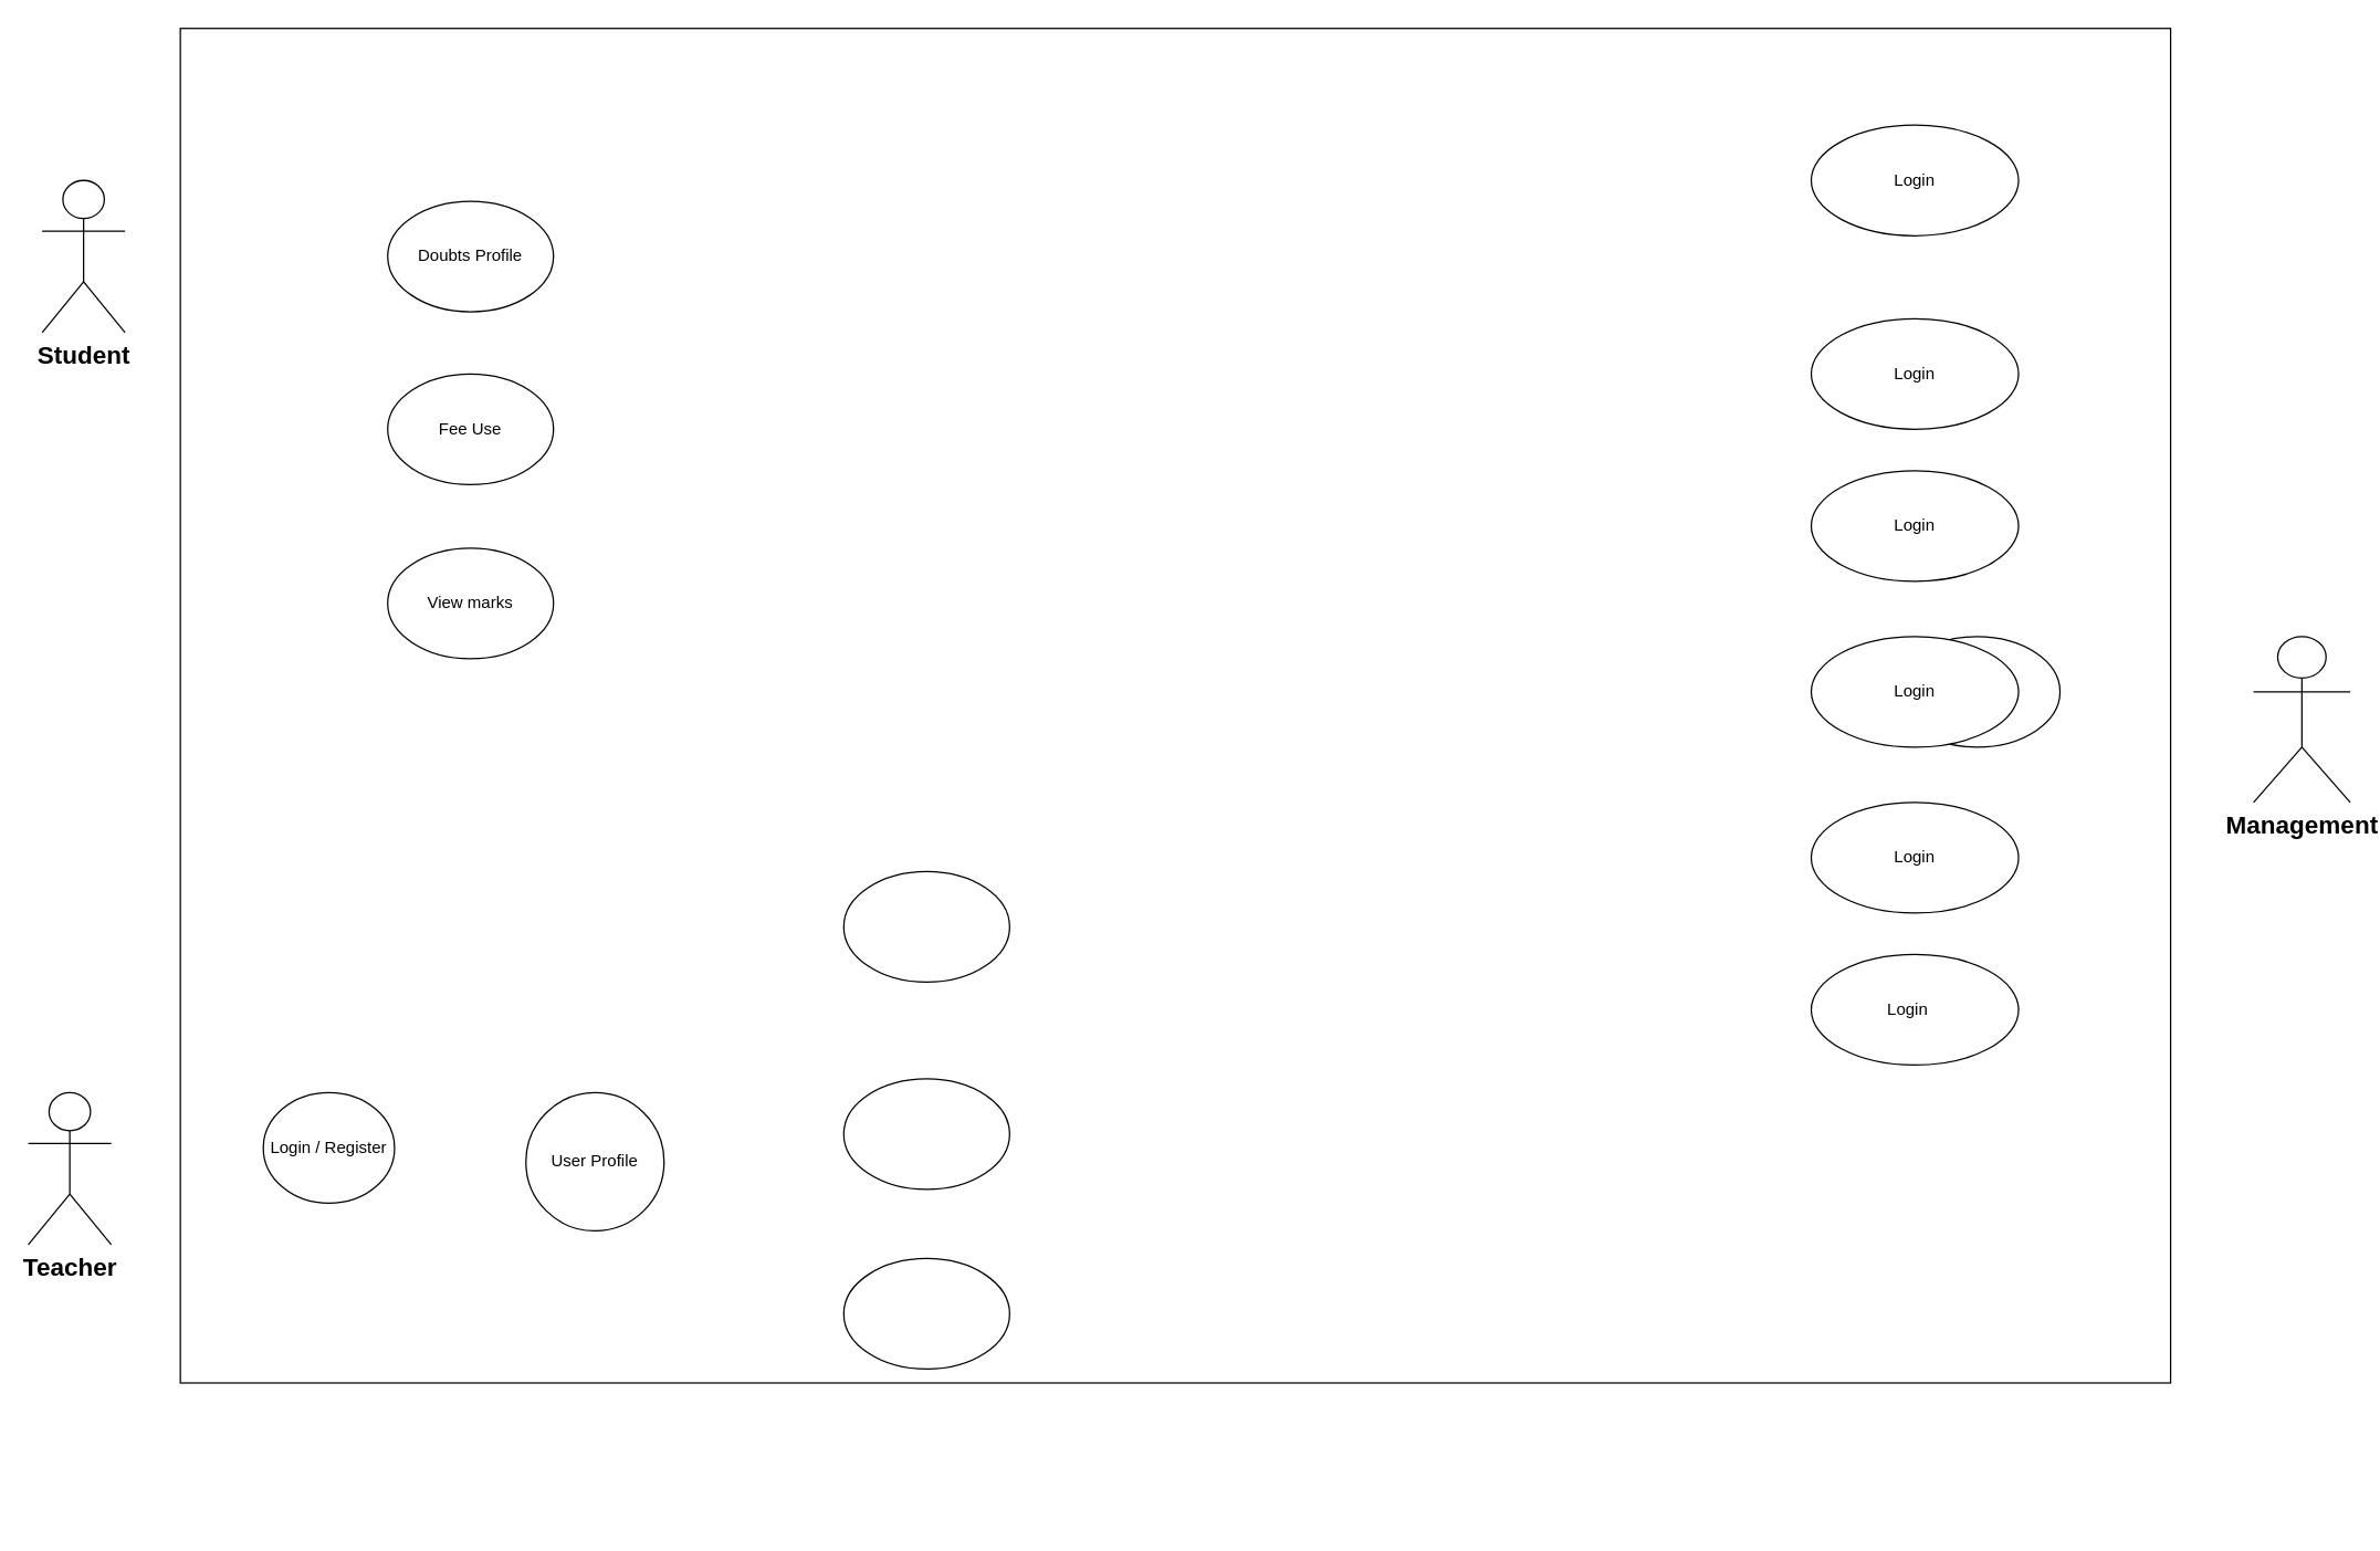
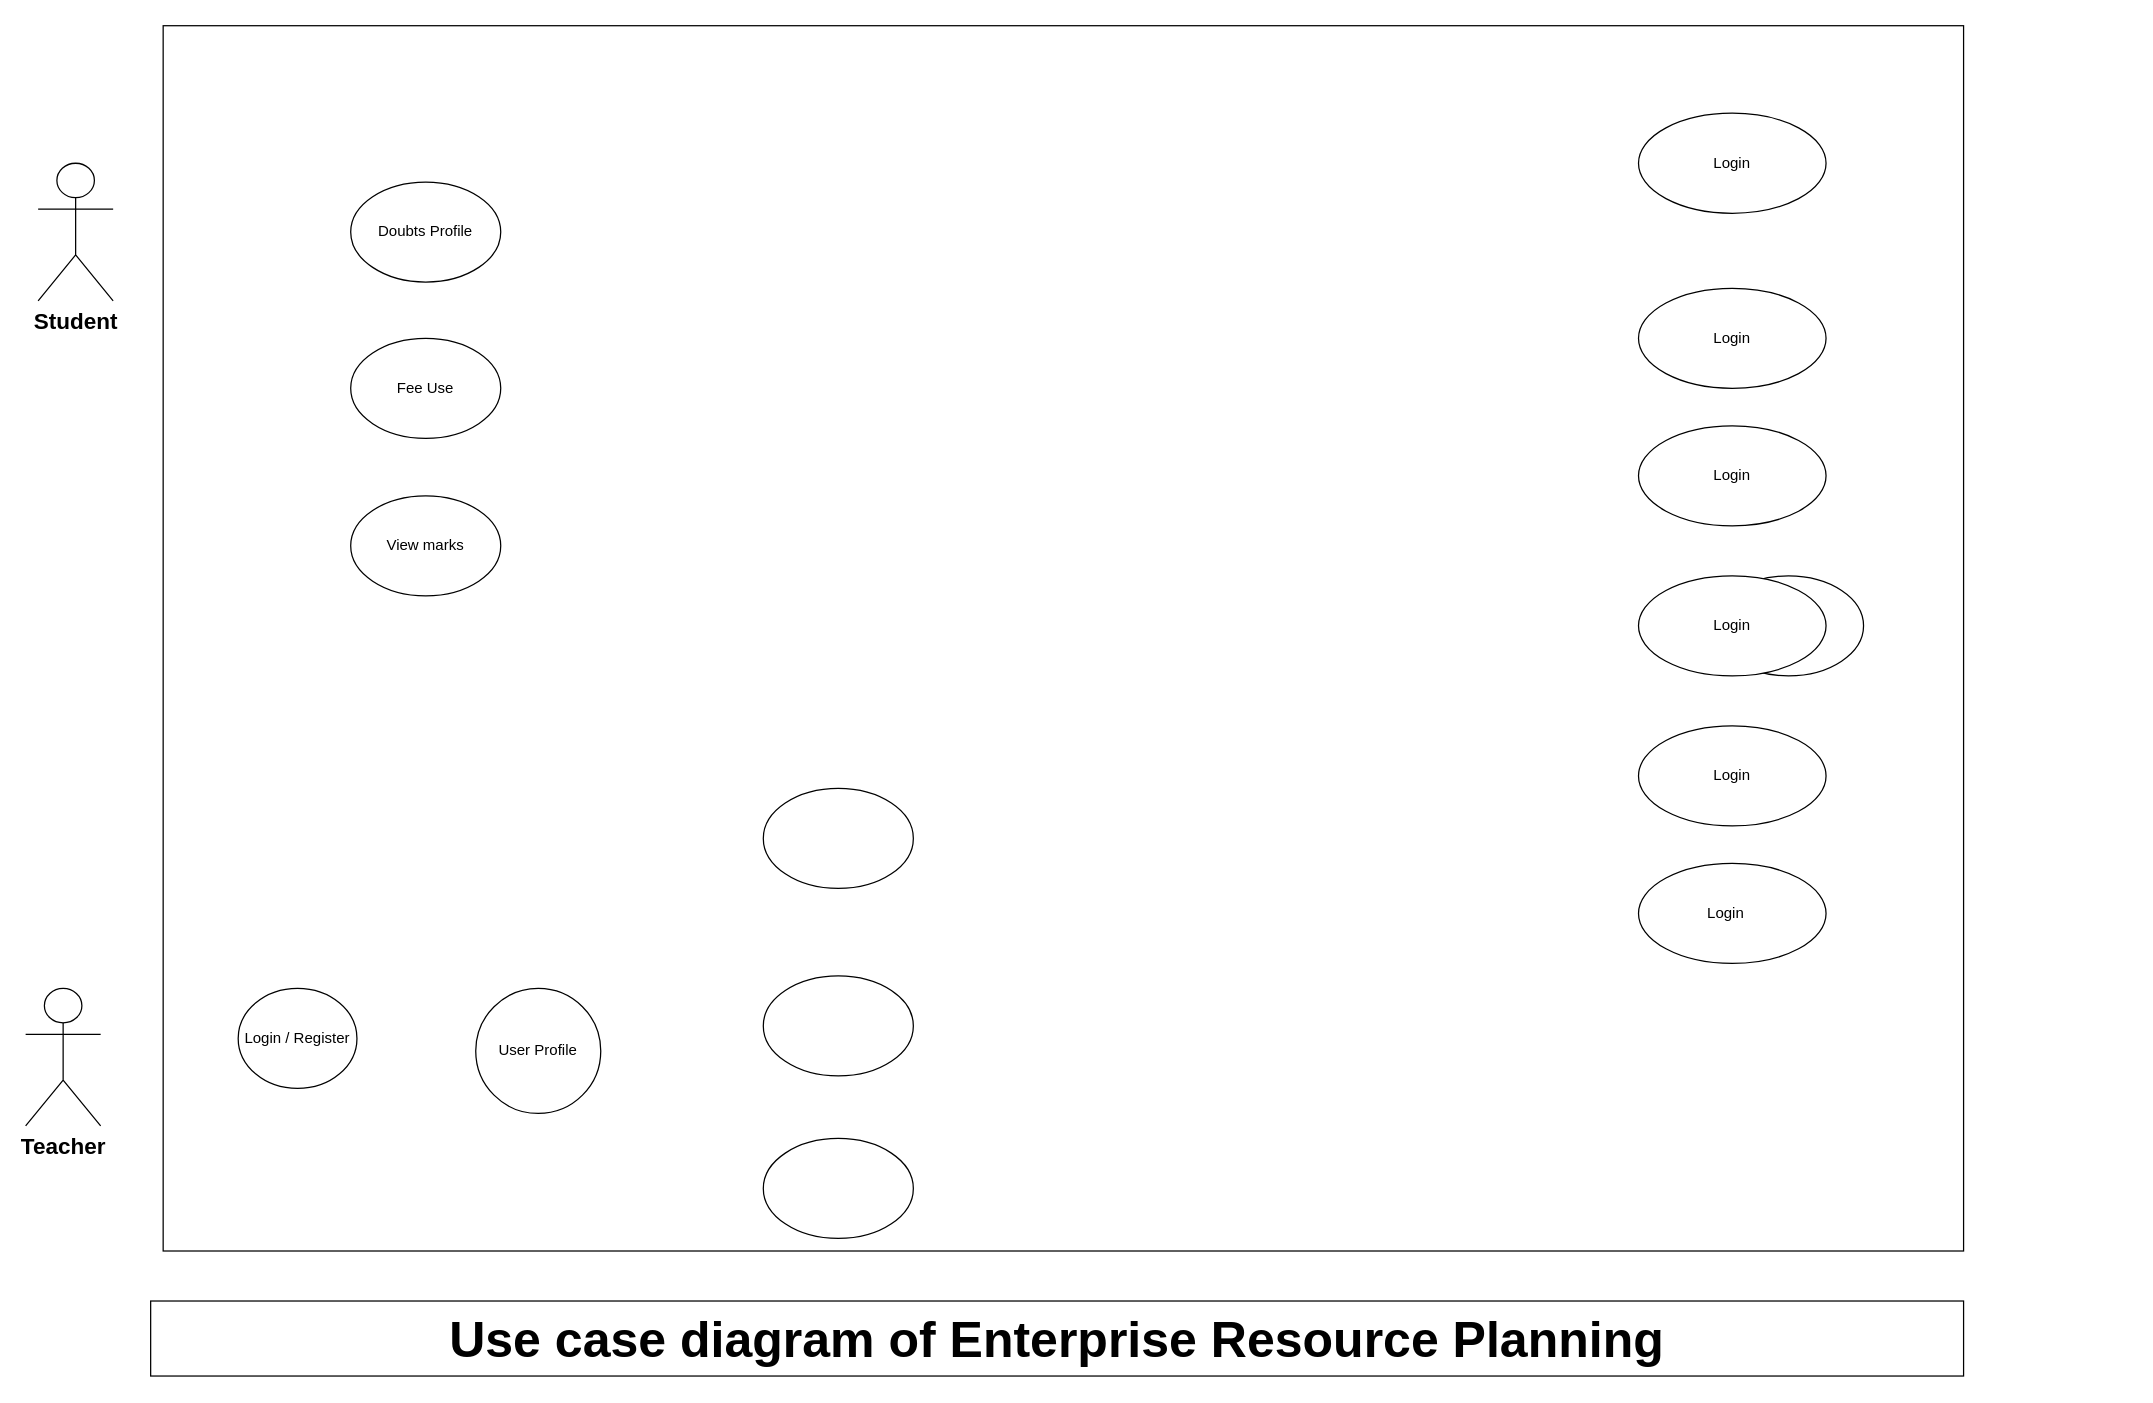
- <mxCell id="6" value="Management" style="shape=umlActor;verticalLabelPosition=bottom;verticalAlign=top;html=1;outlineConnect=0;fontSize=18;fontStyle=1" parent="1" vertex="1"><mxGeometry x="1630" y="460" width="70" height="120" as="geometry" /></mxCell>
+ <mxCell id="3" value="Use case diagram of Enterprise Resource Planning" style="rounded=0;whiteSpace=wrap;html=1;strokeColor=#000000;fontStyle=1;fontSize=40;" parent="1" vertex="1"><mxGeometry x="120" y="1040" width="1450" height="60" as="geometry" /></mxCell>
